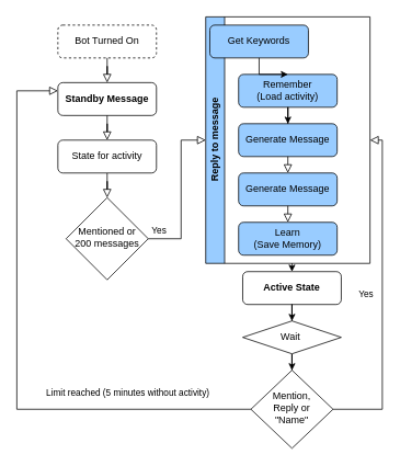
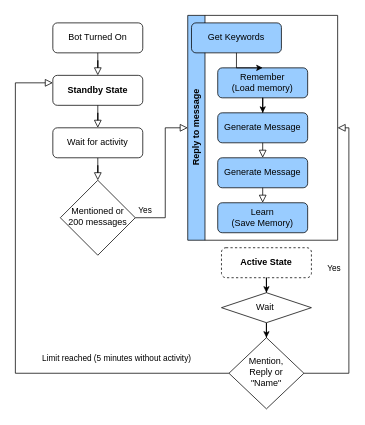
- <mxCell id="3" value="Bot Turned On" style="rounded=1;whiteSpace=wrap;html=1;fontSize=12;glass=0;strokeWidth=1;shadow=0;dashed=1;" parent="1" vertex="1"><mxGeometry x="70" y="30" width="120" height="40" as="geometry" /></mxCell>
+ <mxCell id="3" value="Bot Turned On" style="rounded=1;whiteSpace=wrap;html=1;fontSize=12;glass=0;strokeWidth=1;shadow=0;" parent="1" vertex="1"><mxGeometry x="70" y="30" width="120" height="40" as="geometry" /></mxCell>
- <mxCell id="20" value="Remember&lt;br&gt;(Load activity)" style="rounded=1;whiteSpace=wrap;html=1;fontSize=12;glass=0;strokeWidth=1;shadow=0;fillColor=#99CCFF;" vertex="1" parent="18"><mxGeometry x="40" y="70" width="120" height="40" as="geometry" /></mxCell>
+ <mxCell id="20" value="Remember&lt;br&gt;(Load memory)" style="rounded=1;whiteSpace=wrap;html=1;fontSize=12;glass=0;strokeWidth=1;shadow=0;fillColor=#99CCFF;" vertex="1" parent="18"><mxGeometry x="40" y="70" width="120" height="40" as="geometry" /></mxCell>
- <mxCell id="6" value="&lt;b&gt;Standby Message&lt;/b&gt;" style="rounded=1;whiteSpace=wrap;html=1;fontSize=12;glass=0;strokeWidth=1;shadow=0;" parent="1" vertex="1"><mxGeometry x="70" y="100" width="120" height="40" as="geometry" /></mxCell>
+ <mxCell id="6" value="&lt;b&gt;Standby State&lt;/b&gt;" style="rounded=1;whiteSpace=wrap;html=1;fontSize=12;glass=0;strokeWidth=1;shadow=0;" parent="1" vertex="1"><mxGeometry x="70" y="100" width="120" height="40" as="geometry" /></mxCell>
- <mxCell id="16" value="State for activity" style="rounded=1;whiteSpace=wrap;html=1;fontSize=12;glass=0;strokeWidth=1;shadow=0;" vertex="1" parent="1"><mxGeometry x="70" y="170" width="120" height="40" as="geometry" /></mxCell>
+ <mxCell id="16" value="Wait for activity" style="rounded=1;whiteSpace=wrap;html=1;fontSize=12;glass=0;strokeWidth=1;shadow=0;" vertex="1" parent="1"><mxGeometry x="70" y="170" width="120" height="40" as="geometry" /></mxCell>
- <mxCell id="17" style="edgeStyle=orthogonalEdgeStyle;rounded=0;orthogonalLoop=1;jettySize=auto;html=1;entryX=0.5;entryY=0;entryDx=0;entryDy=0;shadow=0;" edge="1" parent="1" source="18" target="8"><mxGeometry relative="1" as="geometry"><Array as="points"><mxPoint x="350" y="320" /><mxPoint x="350" y="320" /></Array></mxGeometry></mxCell>
- <mxCell id="8" value="&lt;b&gt;Active State&lt;/b&gt;" style="rounded=1;whiteSpace=wrap;html=1;fontSize=12;glass=0;strokeWidth=1;shadow=0;" parent="1" vertex="1"><mxGeometry x="295" y="330" width="120" height="40" as="geometry" /></mxCell>
+ <mxCell id="8" value="&lt;b&gt;Active State&lt;/b&gt;" style="rounded=1;whiteSpace=wrap;html=1;fontSize=12;glass=0;strokeWidth=1;shadow=0;dashed=1;" parent="1" vertex="1"><mxGeometry x="295" y="330" width="120" height="40" as="geometry" /></mxCell>
